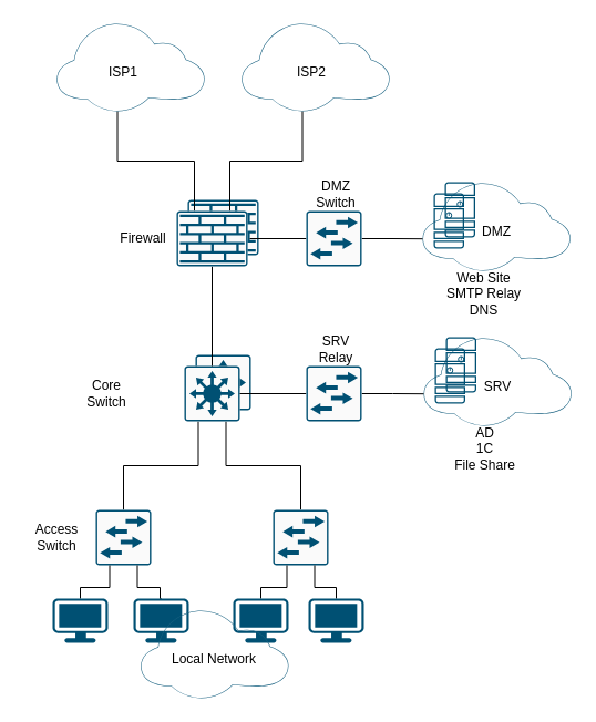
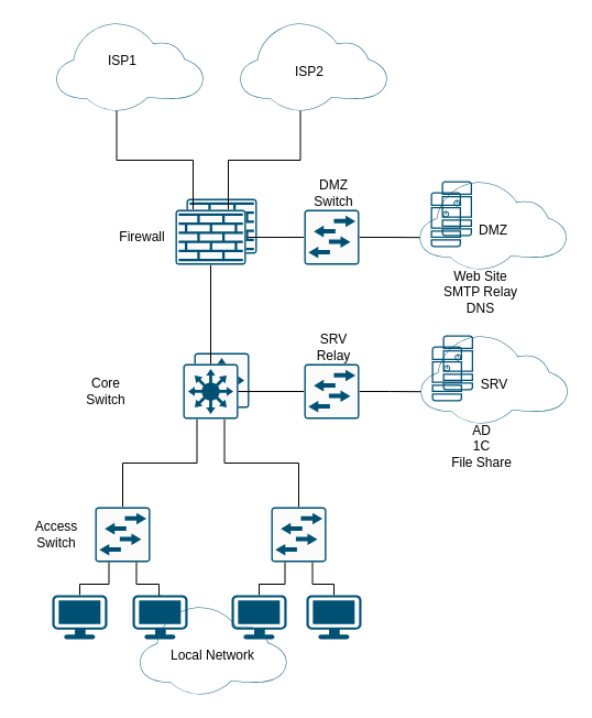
- <mxCell id="8" value="ISP1" style="text;html=1;strokeColor=none;fillColor=none;align=center;verticalAlign=middle;whiteSpace=wrap;rounded=0;" parent="1" vertex="1"><mxGeometry x="80.84" y="50" width="60" height="30" as="geometry" /></mxCell>
+ <mxCell id="8" value="ISP1" style="text;html=1;strokeColor=none;fillColor=none;align=center;verticalAlign=middle;whiteSpace=wrap;rounded=0;" parent="1" vertex="1"><mxGeometry x="80.84" y="40" width="60" height="30" as="geometry" /></mxCell>
